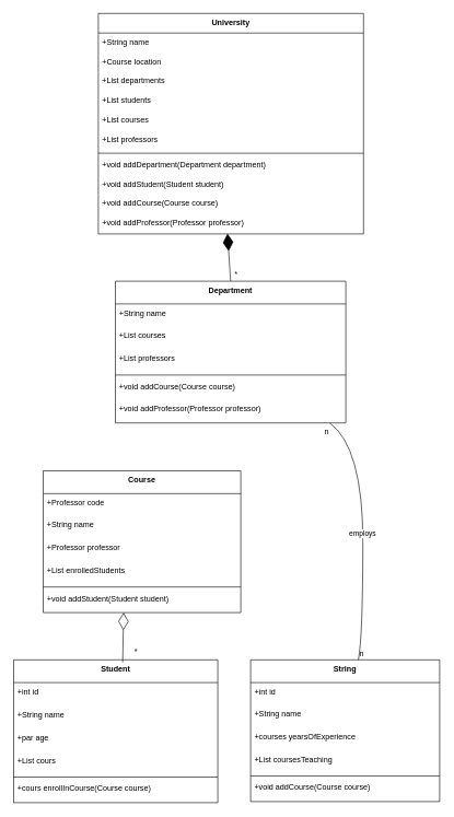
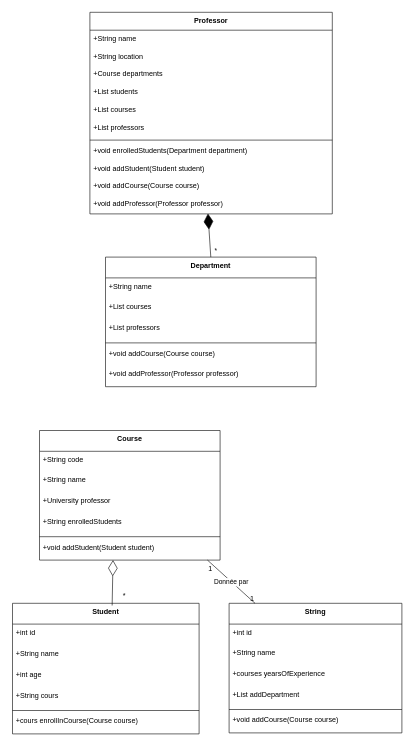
- <mxCell id="2" value="University" style="swimlane;fontStyle=1;align=center;verticalAlign=top;childLayout=stackLayout;horizontal=1;startSize=29.818;horizontalStack=0;resizeParent=1;resizeParentMax=0;resizeLast=0;collapsible=0;marginBottom=0;" parent="1" vertex="1"><mxGeometry x="149" y="20" width="404" height="336" as="geometry" /></mxCell>
+ <mxCell id="2" value="Professor" style="swimlane;fontStyle=1;align=center;verticalAlign=top;childLayout=stackLayout;horizontal=1;startSize=29.818;horizontalStack=0;resizeParent=1;resizeParentMax=0;resizeLast=0;collapsible=0;marginBottom=0;" parent="1" vertex="1"><mxGeometry x="149" y="20" width="404" height="336" as="geometry" /></mxCell>
- <mxCell id="4" value="+Course location" style="text;strokeColor=none;fillColor=none;align=left;verticalAlign=top;spacingLeft=4;spacingRight=4;overflow=hidden;rotatable=0;points=[[0,0.5],[1,0.5]];portConstraint=eastwest;" parent="2" vertex="1"><mxGeometry y="60" width="404" height="30" as="geometry" /></mxCell>
+ <mxCell id="4" value="+String location" style="text;strokeColor=none;fillColor=none;align=left;verticalAlign=top;spacingLeft=4;spacingRight=4;overflow=hidden;rotatable=0;points=[[0,0.5],[1,0.5]];portConstraint=eastwest;" parent="2" vertex="1"><mxGeometry y="60" width="404" height="30" as="geometry" /></mxCell>
- <mxCell id="5" value="+List departments" style="text;strokeColor=none;fillColor=none;align=left;verticalAlign=top;spacingLeft=4;spacingRight=4;overflow=hidden;rotatable=0;points=[[0,0.5],[1,0.5]];portConstraint=eastwest;" parent="2" vertex="1"><mxGeometry y="89" width="404" height="30" as="geometry" /></mxCell>
+ <mxCell id="5" value="+Course departments" style="text;strokeColor=none;fillColor=none;align=left;verticalAlign=top;spacingLeft=4;spacingRight=4;overflow=hidden;rotatable=0;points=[[0,0.5],[1,0.5]];portConstraint=eastwest;" parent="2" vertex="1"><mxGeometry y="89" width="404" height="30" as="geometry" /></mxCell>
- <mxCell id="10" value="+void addDepartment(Department department)" style="text;strokeColor=none;fillColor=none;align=left;verticalAlign=top;spacingLeft=4;spacingRight=4;overflow=hidden;rotatable=0;points=[[0,0.5],[1,0.5]];portConstraint=eastwest;" parent="2" vertex="1"><mxGeometry y="217" width="404" height="30" as="geometry" /></mxCell>
+ <mxCell id="10" value="+void enrolledStudents(Department department)" style="text;strokeColor=none;fillColor=none;align=left;verticalAlign=top;spacingLeft=4;spacingRight=4;overflow=hidden;rotatable=0;points=[[0,0.5],[1,0.5]];portConstraint=eastwest;" parent="2" vertex="1"><mxGeometry y="217" width="404" height="30" as="geometry" /></mxCell>
- <mxCell id="29" value="+Professor code" style="text;strokeColor=none;fillColor=none;align=left;verticalAlign=top;spacingLeft=4;spacingRight=4;overflow=hidden;rotatable=0;points=[[0,0.5],[1,0.5]];portConstraint=eastwest;" parent="28" vertex="1"><mxGeometry y="35" width="301" height="35" as="geometry" /></mxCell>
+ <mxCell id="29" value="+String code" style="text;strokeColor=none;fillColor=none;align=left;verticalAlign=top;spacingLeft=4;spacingRight=4;overflow=hidden;rotatable=0;points=[[0,0.5],[1,0.5]];portConstraint=eastwest;" parent="28" vertex="1"><mxGeometry y="35" width="301" height="35" as="geometry" /></mxCell>
- <mxCell id="42" value="employs" style="curved=1;startArrow=none;endArrow=none;exitX=0.93;exitY=1;entryX=0.57;entryY=0;" parent="1" source="14" target="35" edge="1"><mxGeometry relative="1" as="geometry"><Array as="points"><mxPoint x="552" y="681" /><mxPoint x="552" y="969" /></Array></mxGeometry></mxCell>
- <mxCell id="43" value="n" style="edgeLabel;resizable=0;labelBackgroundColor=none;fontSize=12;align=right;verticalAlign=top;" parent="42" vertex="1"><mxGeometry x="-1" relative="1" as="geometry" /></mxCell>
- <mxCell id="44" value="n" style="edgeLabel;resizable=0;labelBackgroundColor=none;fontSize=12;align=left;verticalAlign=bottom;" parent="42" vertex="1"><mxGeometry x="1" relative="1" as="geometry" /></mxCell>
- <mxCell id="31" value="+Professor professor" style="text;strokeColor=none;fillColor=none;align=left;verticalAlign=top;spacingLeft=4;spacingRight=4;overflow=hidden;rotatable=0;points=[[0,0.5],[1,0.5]];portConstraint=eastwest;" parent="28" vertex="1"><mxGeometry y="104" width="301" height="35" as="geometry" /></mxCell>
+ <mxCell id="31" value="+University professor" style="text;strokeColor=none;fillColor=none;align=left;verticalAlign=top;spacingLeft=4;spacingRight=4;overflow=hidden;rotatable=0;points=[[0,0.5],[1,0.5]];portConstraint=eastwest;" parent="28" vertex="1"><mxGeometry y="104" width="301" height="35" as="geometry" /></mxCell>
- <mxCell id="32" value="+List enrolledStudents" style="text;strokeColor=none;fillColor=none;align=left;verticalAlign=top;spacingLeft=4;spacingRight=4;overflow=hidden;rotatable=0;points=[[0,0.5],[1,0.5]];portConstraint=eastwest;" parent="28" vertex="1"><mxGeometry y="139" width="301" height="35" as="geometry" /></mxCell>
+ <mxCell id="32" value="+String enrolledStudents" style="text;strokeColor=none;fillColor=none;align=left;verticalAlign=top;spacingLeft=4;spacingRight=4;overflow=hidden;rotatable=0;points=[[0,0.5],[1,0.5]];portConstraint=eastwest;" parent="28" vertex="1"><mxGeometry y="139" width="301" height="35" as="geometry" /></mxCell>
+ <mxCell id="45" value="Donnée par" style="curved=1;startArrow=none;endArrow=none;exitX=0.93;exitY=1;entryX=0.15;entryY=0;" parent="1" source="28" target="35" edge="1"><mxGeometry relative="1" as="geometry"><Array as="points" /></mxGeometry></mxCell>
+ <mxCell id="46" value="1" style="edgeLabel;resizable=0;labelBackgroundColor=none;fontSize=12;align=left;verticalAlign=top;" parent="45" vertex="1"><mxGeometry x="-1" relative="1" as="geometry" /></mxCell>
+ <mxCell id="47" value="1" style="edgeLabel;resizable=0;labelBackgroundColor=none;fontSize=12;align=right;verticalAlign=bottom;" parent="45" vertex="1"><mxGeometry x="1" relative="1" as="geometry" /></mxCell>
- <mxCell id="24" value="+par age" style="text;strokeColor=none;fillColor=none;align=left;verticalAlign=top;spacingLeft=4;spacingRight=4;overflow=hidden;rotatable=0;points=[[0,0.5],[1,0.5]];portConstraint=eastwest;" parent="21" vertex="1"><mxGeometry y="104.667" width="311" height="35" as="geometry" /></mxCell>
+ <mxCell id="24" value="+int age" style="text;strokeColor=none;fillColor=none;align=left;verticalAlign=top;spacingLeft=4;spacingRight=4;overflow=hidden;rotatable=0;points=[[0,0.5],[1,0.5]];portConstraint=eastwest;" parent="21" vertex="1"><mxGeometry y="104.667" width="311" height="35" as="geometry" /></mxCell>
- <mxCell id="25" value="+List cours" style="text;strokeColor=none;fillColor=none;align=left;verticalAlign=top;spacingLeft=4;spacingRight=4;overflow=hidden;rotatable=0;points=[[0,0.5],[1,0.5]];portConstraint=eastwest;" parent="21" vertex="1"><mxGeometry y="139.667" width="311" height="35" as="geometry" /></mxCell>
+ <mxCell id="25" value="+String cours" style="text;strokeColor=none;fillColor=none;align=left;verticalAlign=top;spacingLeft=4;spacingRight=4;overflow=hidden;rotatable=0;points=[[0,0.5],[1,0.5]];portConstraint=eastwest;" parent="21" vertex="1"><mxGeometry y="139.667" width="311" height="35" as="geometry" /></mxCell>
- <mxCell id="39" value="+List coursesTeaching" style="text;strokeColor=none;fillColor=none;align=left;verticalAlign=top;spacingLeft=4;spacingRight=4;overflow=hidden;rotatable=0;points=[[0,0.5],[1,0.5]];portConstraint=eastwest;" parent="35" vertex="1"><mxGeometry y="139" width="288" height="35" as="geometry" /></mxCell>
+ <mxCell id="39" value="+List addDepartment" style="text;strokeColor=none;fillColor=none;align=left;verticalAlign=top;spacingLeft=4;spacingRight=4;overflow=hidden;rotatable=0;points=[[0,0.5],[1,0.5]];portConstraint=eastwest;" parent="35" vertex="1"><mxGeometry y="139" width="288" height="35" as="geometry" /></mxCell>
